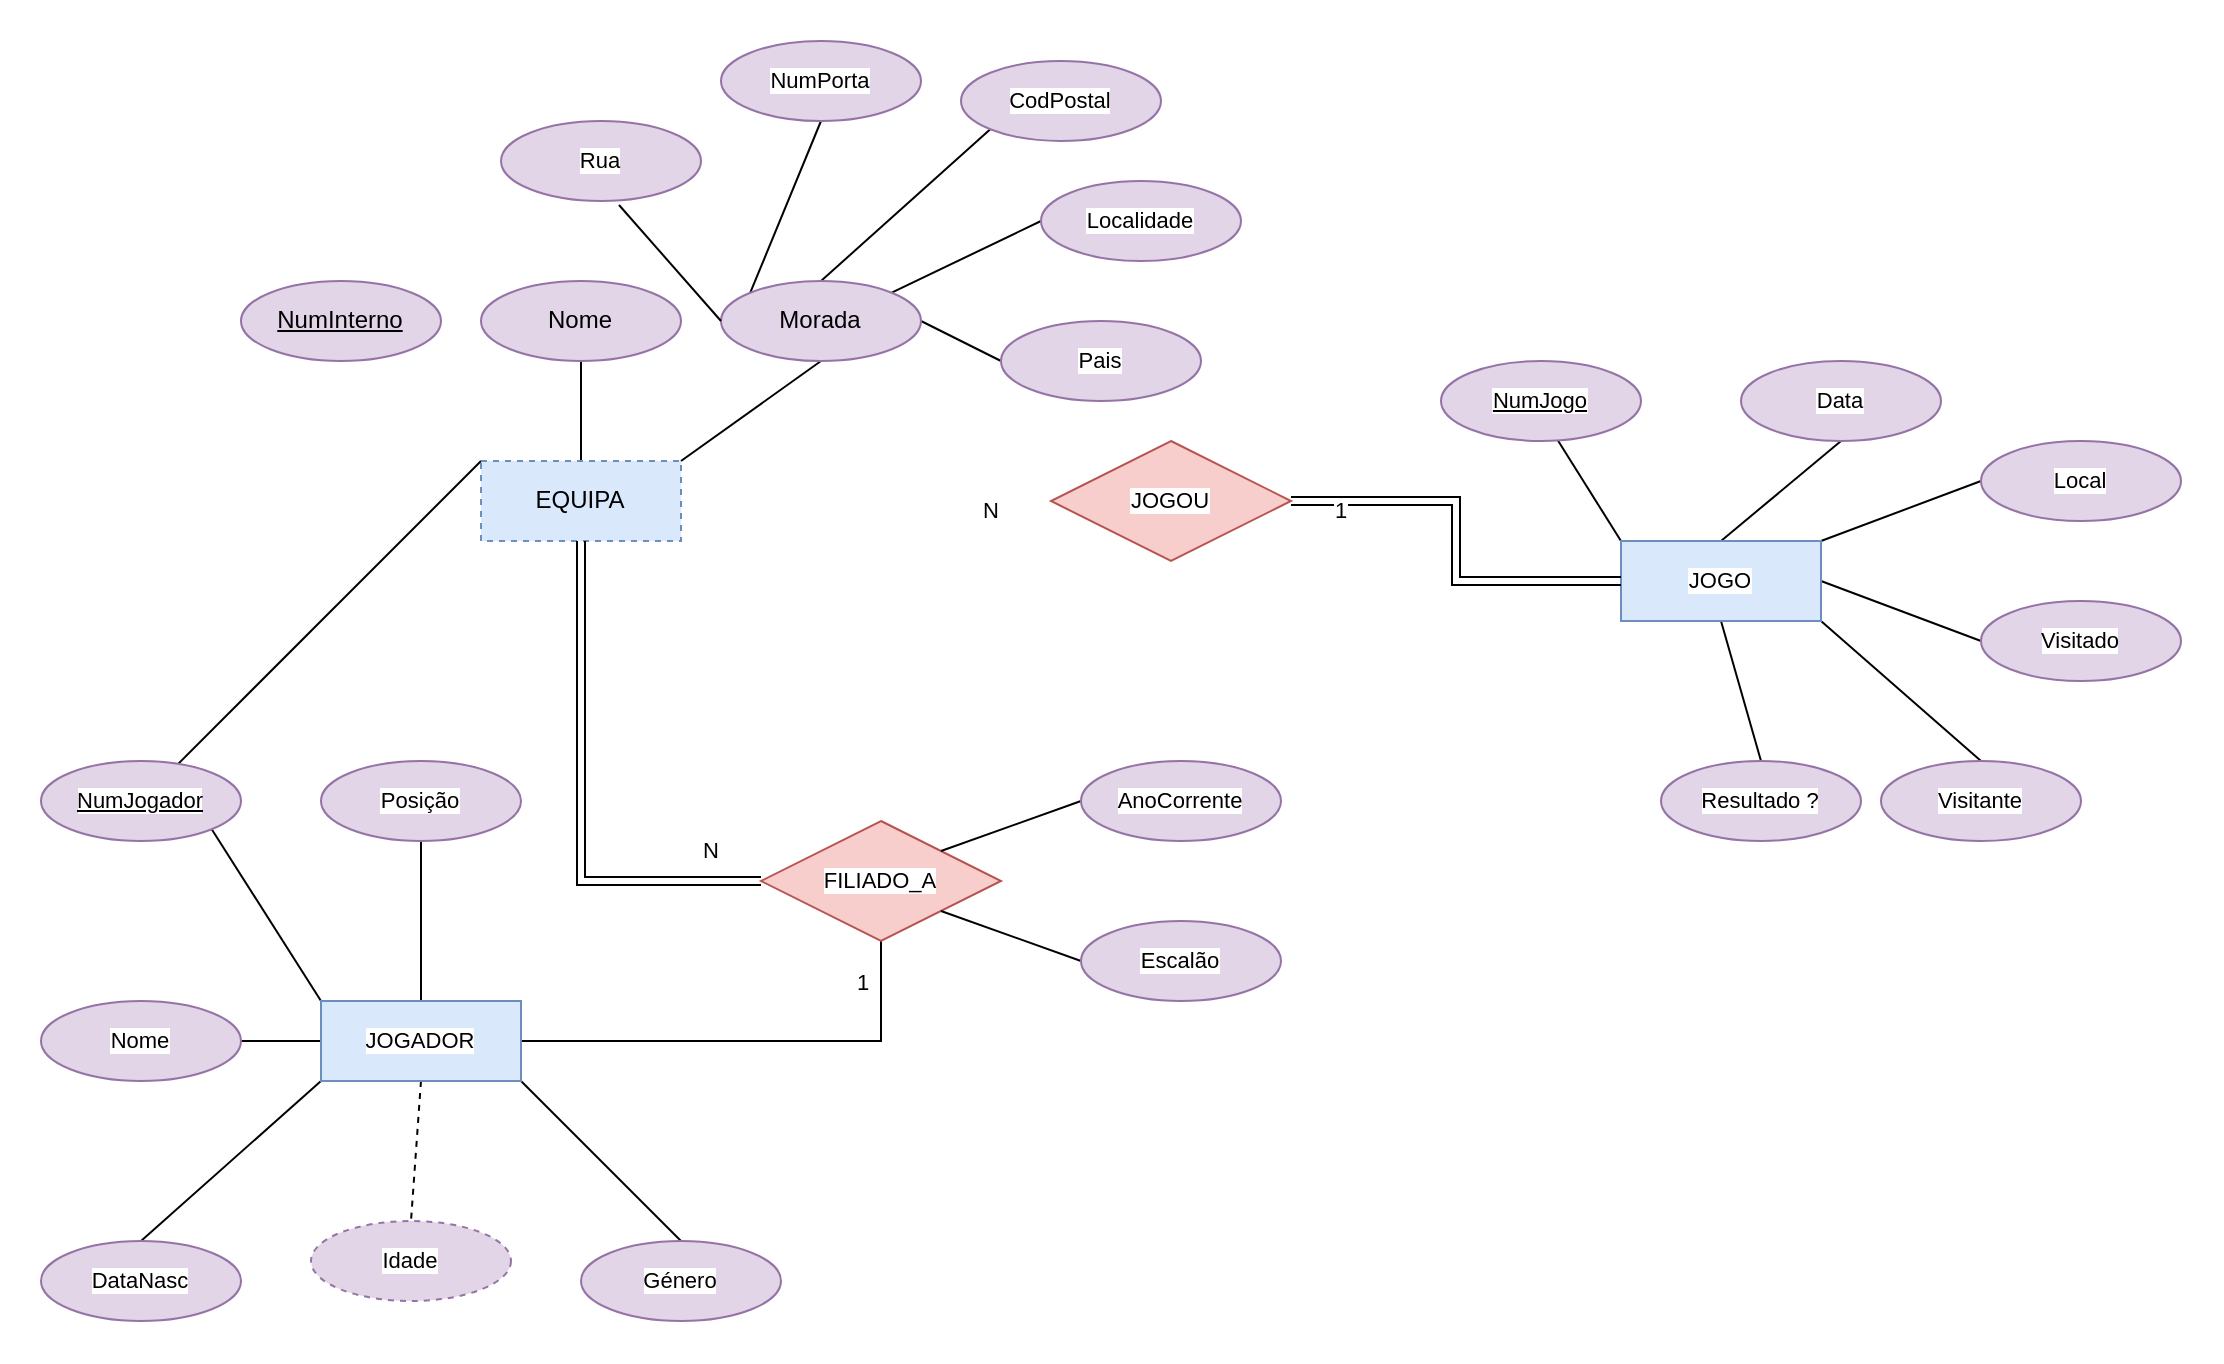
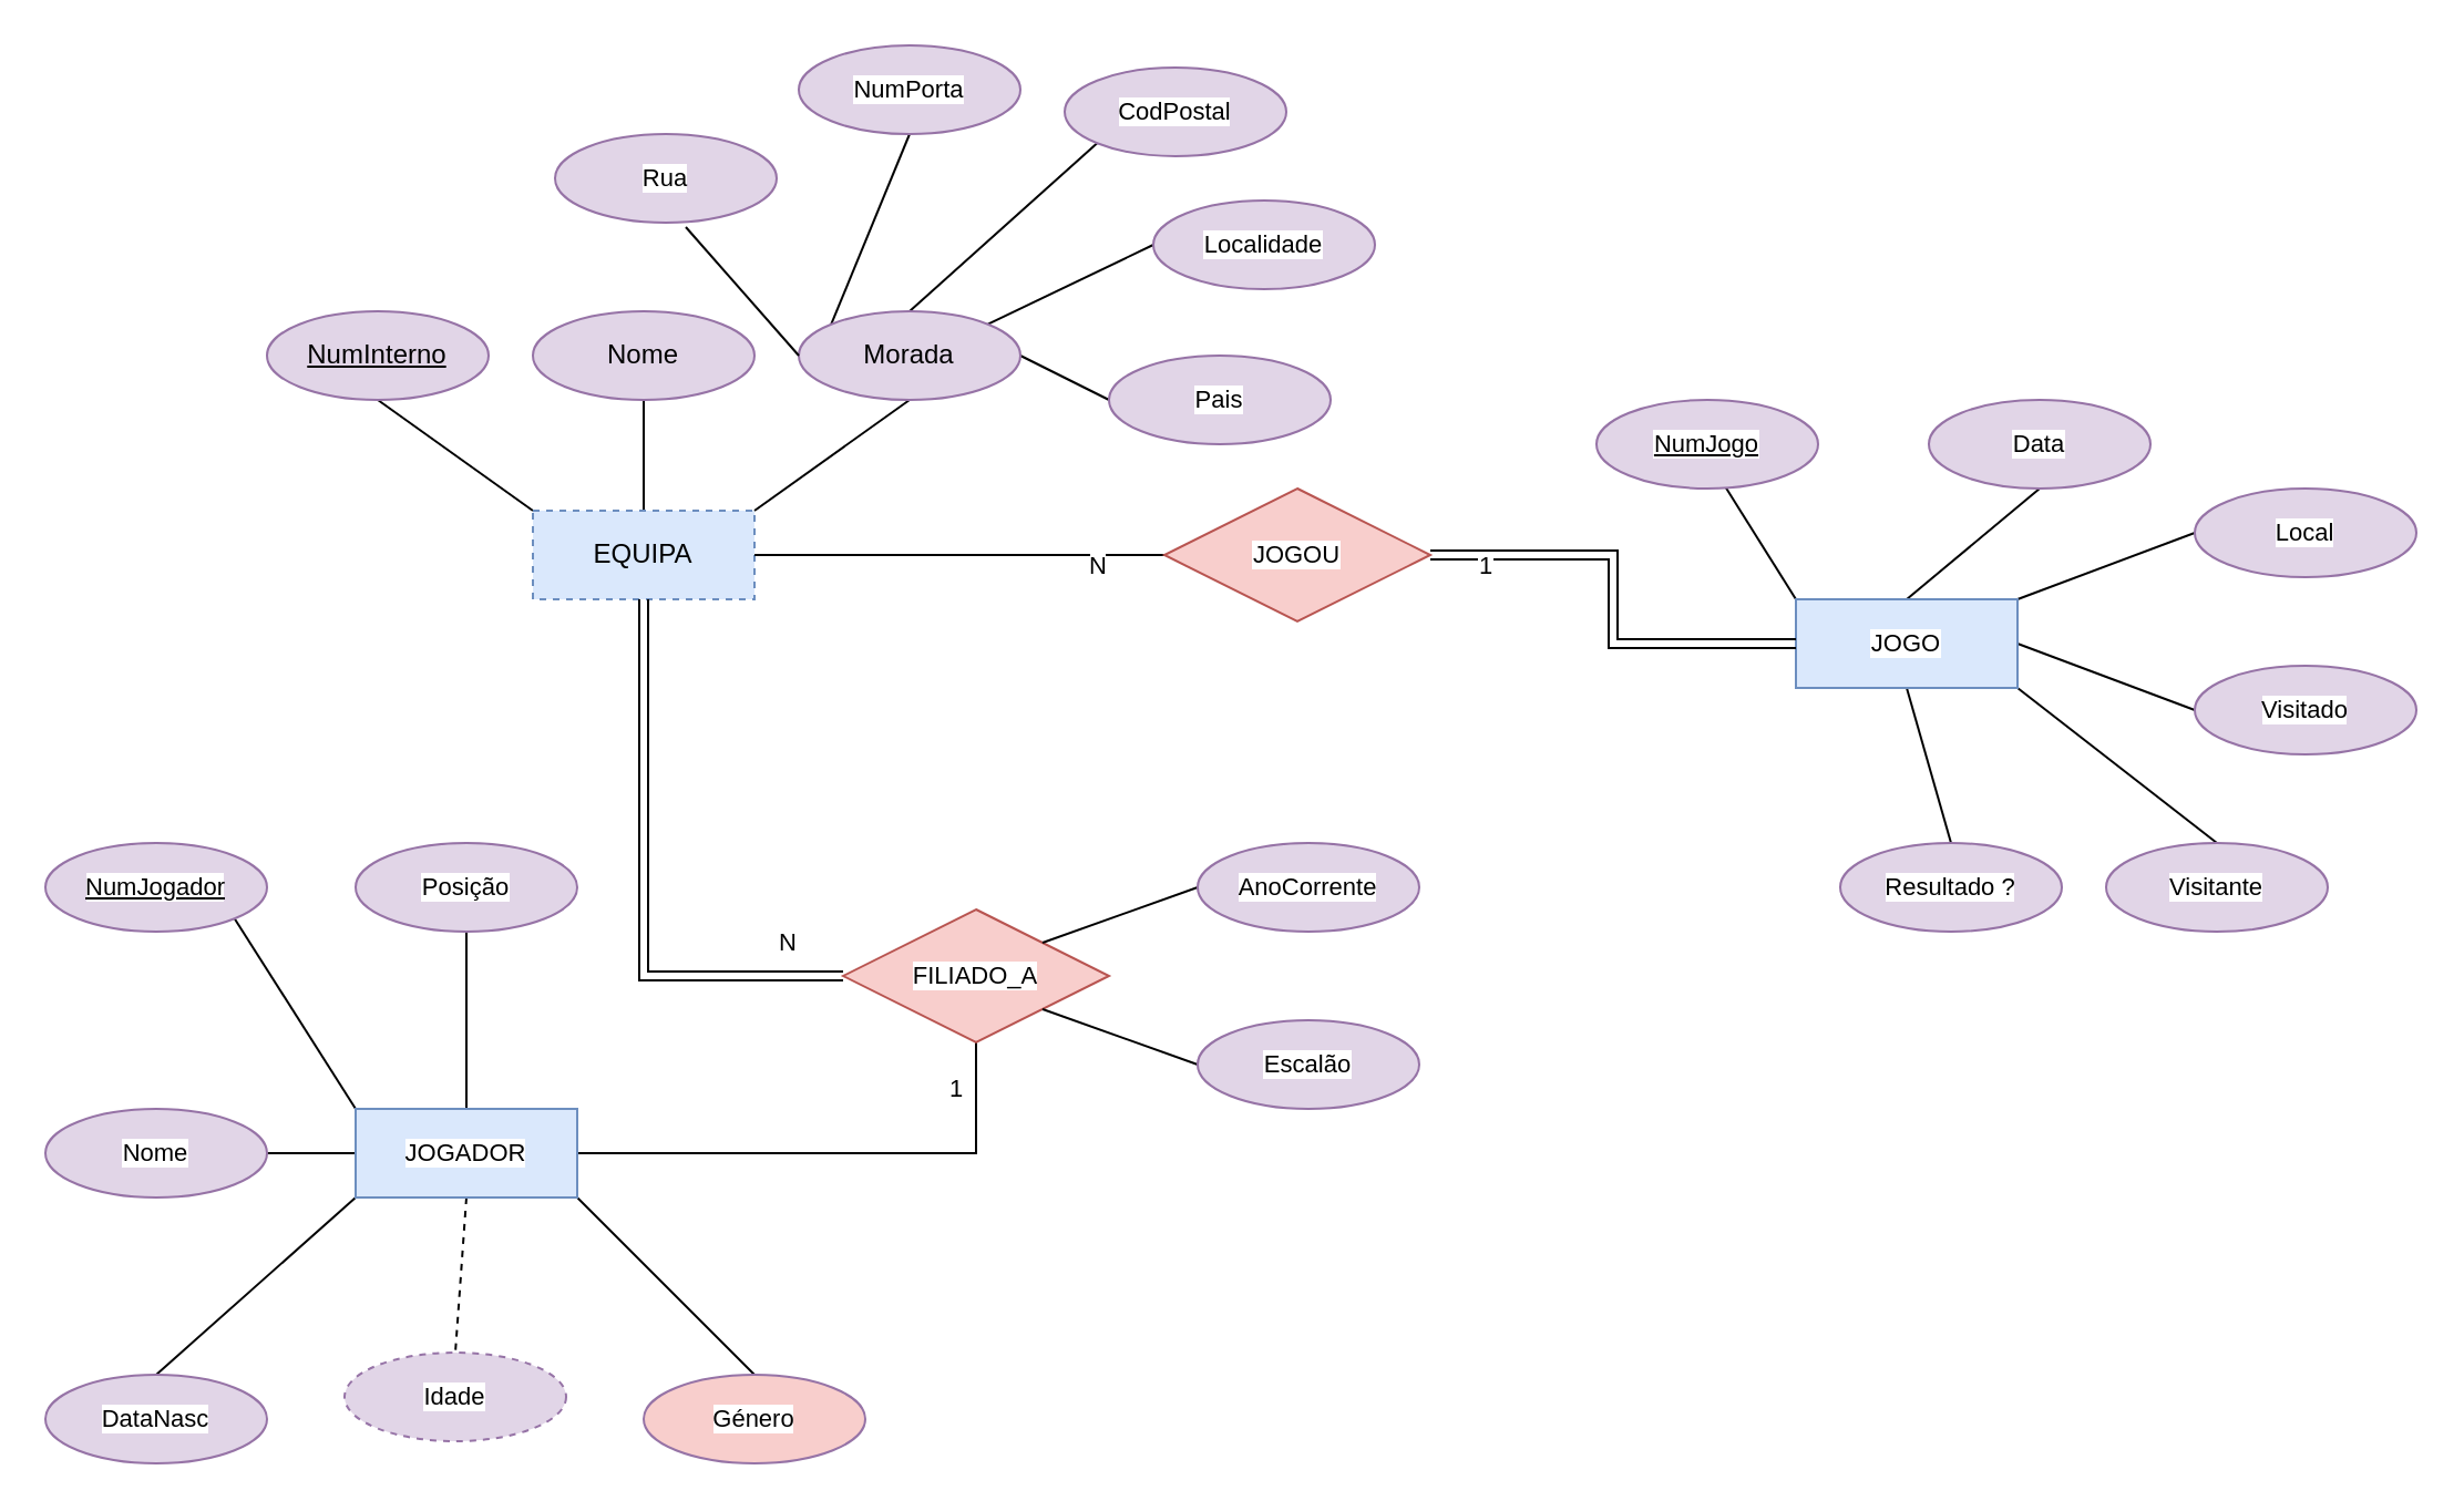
+ <mxCell id="47" style="edgeStyle=orthogonalEdgeStyle;rounded=0;orthogonalLoop=1;jettySize=auto;html=1;exitX=0;exitY=0.5;exitDx=0;exitDy=0;entryX=1;entryY=0.5;entryDx=0;entryDy=0;strokeColor=default;align=center;verticalAlign=middle;fontFamily=Helvetica;fontSize=11;fontColor=default;labelBackgroundColor=default;endArrow=none;endFill=0;" parent="1" source="48" target="5" edge="1"><mxGeometry relative="1" as="geometry" /></mxCell>
- <mxCell id="2" style="rounded=0;orthogonalLoop=1;jettySize=auto;html=1;exitX=0;exitY=0;exitDx=0;exitDy=0;endArrow=none;endFill=0;" parent="1" source="5" target="27" edge="1"><mxGeometry relative="1" as="geometry" /></mxCell>
+ <mxCell id="2" style="rounded=0;orthogonalLoop=1;jettySize=auto;html=1;exitX=0;exitY=0;exitDx=0;exitDy=0;entryX=0.5;entryY=1;entryDx=0;entryDy=0;endArrow=none;endFill=0;" parent="1" source="5" target="6" edge="1"><mxGeometry relative="1" as="geometry" /></mxCell>
- <mxCell id="44" value="Visitante" style="ellipse;whiteSpace=wrap;html=1;align=center;fontFamily=Helvetica;fontSize=11;labelBackgroundColor=default;fillColor=#e1d5e7;strokeColor=#9673a6;" parent="1" vertex="1"><mxGeometry x="940" y="380" width="100" height="40" as="geometry" /></mxCell>
+ <mxCell id="44" value="Visitante" style="ellipse;whiteSpace=wrap;html=1;align=center;fontFamily=Helvetica;fontSize=11;labelBackgroundColor=default;fillColor=#e1d5e7;strokeColor=#9673a6;" parent="1" vertex="1"><mxGeometry x="950" y="380" width="100" height="40" as="geometry" /></mxCell>
- <mxCell id="31" value="Género" style="ellipse;whiteSpace=wrap;html=1;align=center;fontFamily=Helvetica;fontSize=11;labelBackgroundColor=default;fillColor=#e1d5e7;strokeColor=#9673a6;" parent="1" vertex="1"><mxGeometry x="290" y="620" width="100" height="40" as="geometry" /></mxCell>
+ <mxCell id="31" value="Género" style="ellipse;whiteSpace=wrap;html=1;align=center;fontFamily=Helvetica;fontSize=11;labelBackgroundColor=default;fillColor=#f8cecc;strokeColor=#9673a6;" parent="1" vertex="1"><mxGeometry x="290" y="620" width="100" height="40" as="geometry" /></mxCell>
